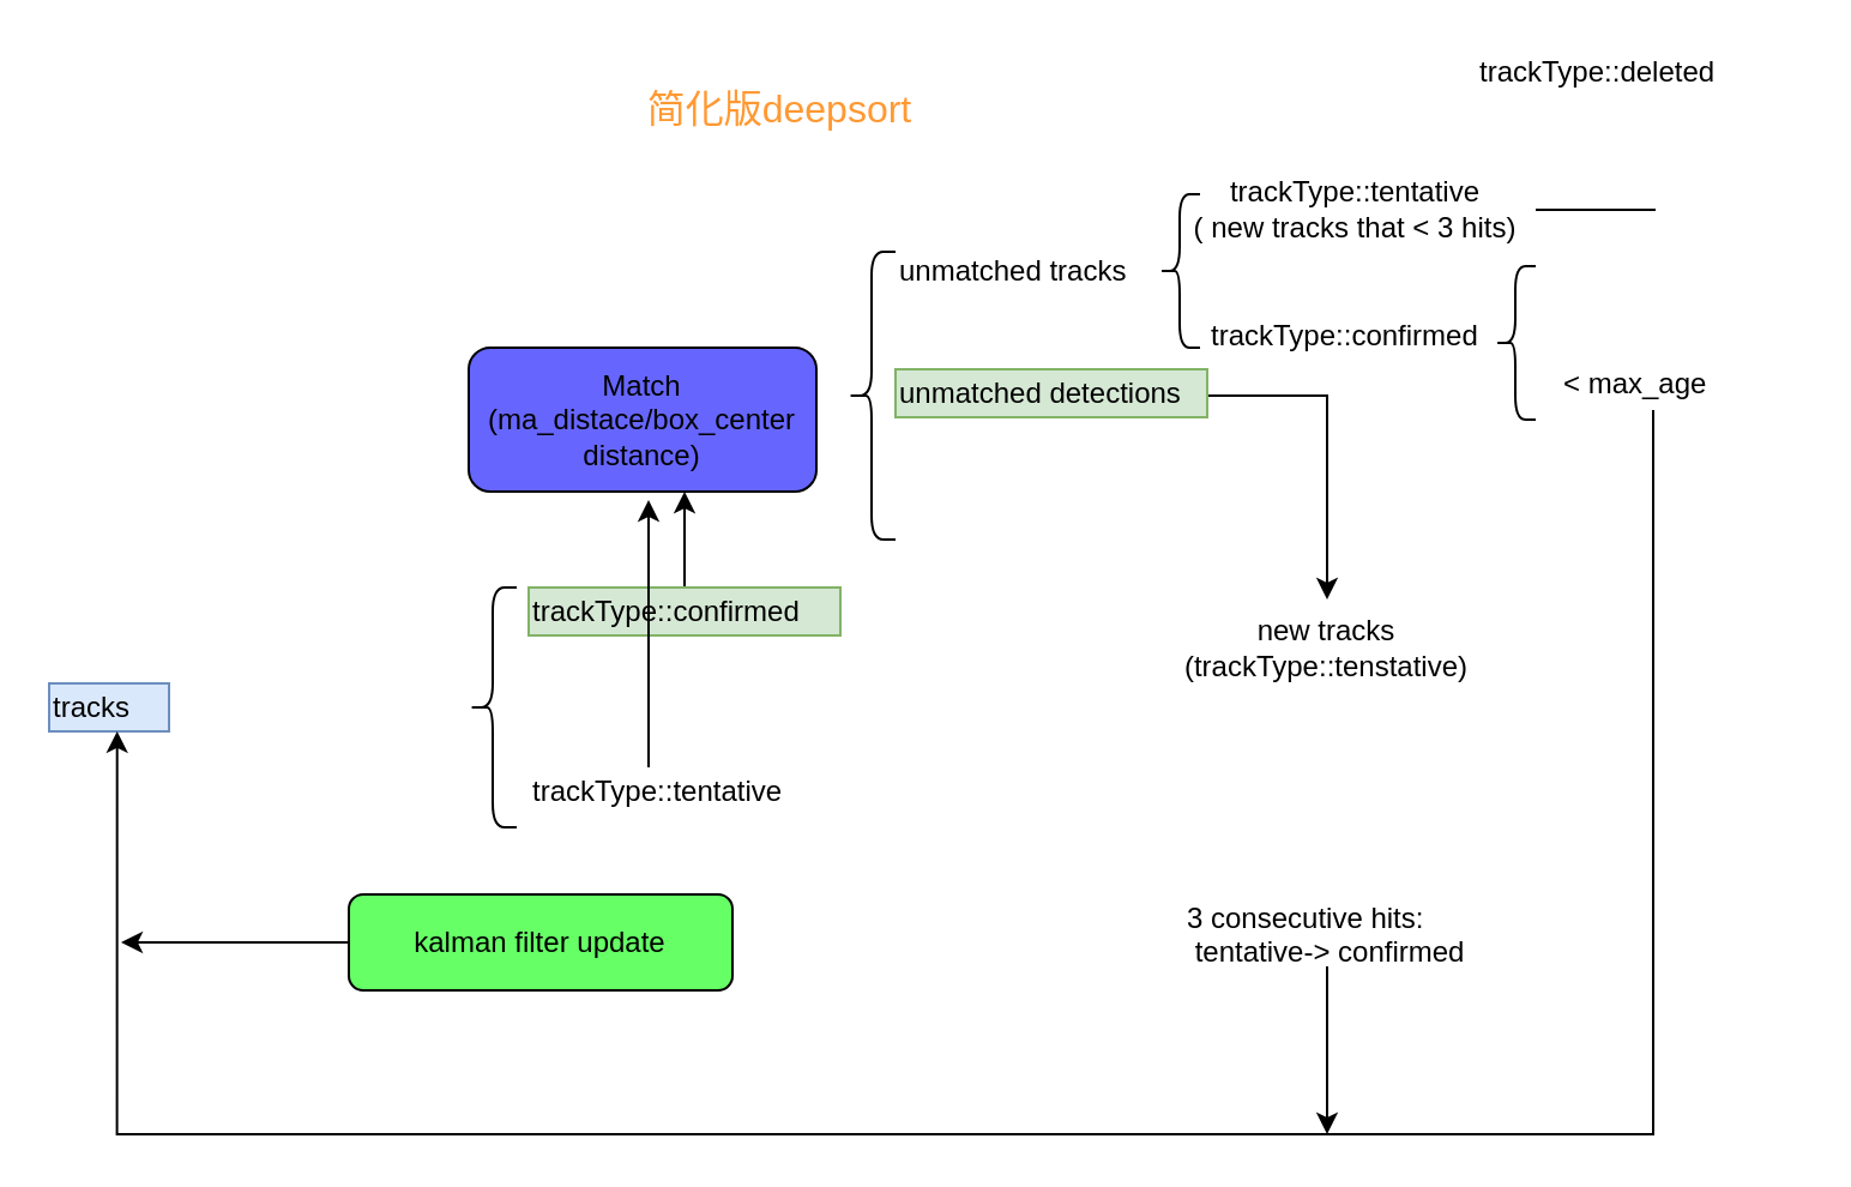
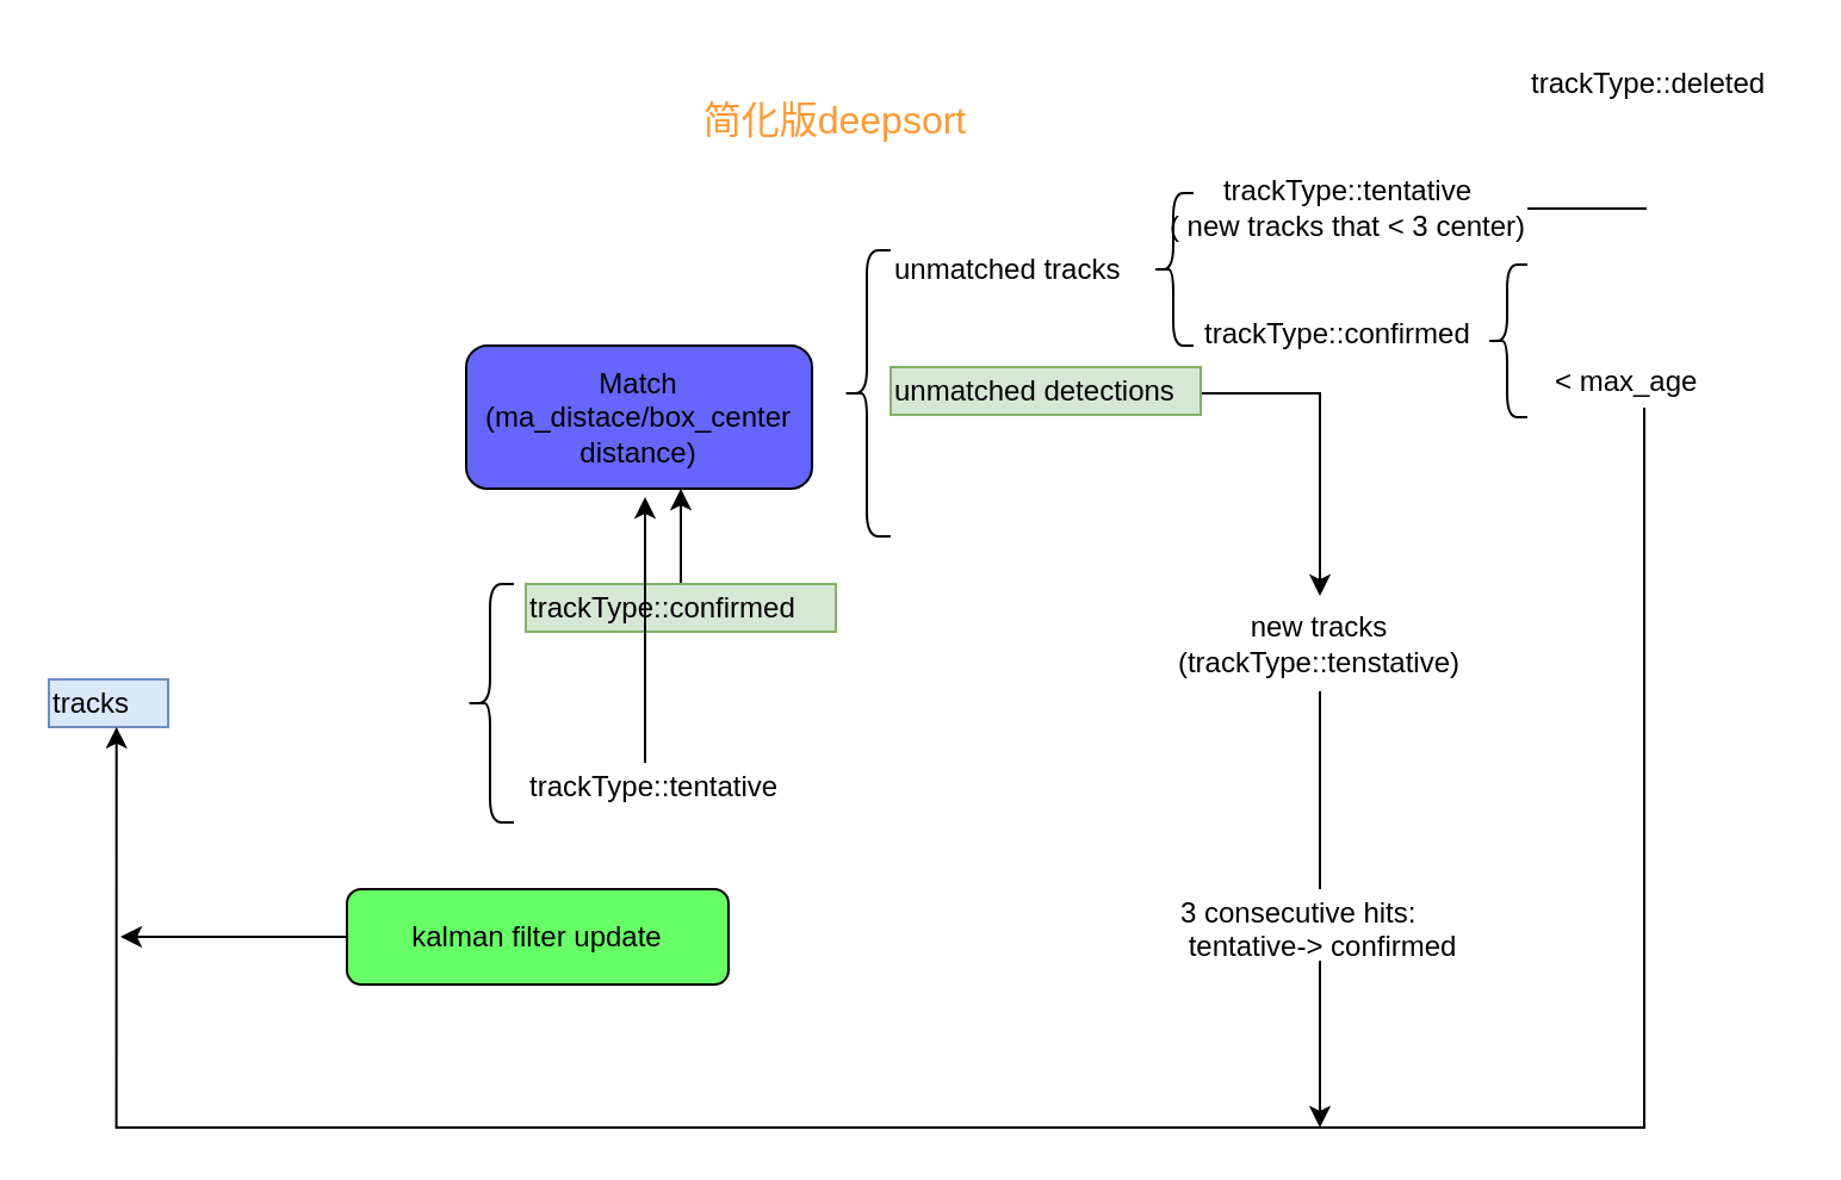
- <mxCell id="19" value="trackType::deleted" style="text;html=1;resizable=0;points=[];autosize=1;align=left;verticalAlign=top;spacingTop=-4;" parent="1" vertex="1"><mxGeometry x="615" y="20" width="110" height="20" as="geometry" /></mxCell>
+ <mxCell id="19" value="trackType::deleted" style="text;html=1;resizable=0;points=[];autosize=1;align=left;verticalAlign=top;spacingTop=-4;" parent="1" vertex="1"><mxGeometry x="640" y="25" width="110" height="20" as="geometry" /></mxCell>
- <mxCell id="2" value="&lt;font style=&quot;font-size: 16px&quot; color=&quot;#ff9933&quot;&gt;简化版deepsort&lt;/font&gt;" style="text;html=1;strokeColor=none;fillColor=none;align=center;verticalAlign=middle;whiteSpace=wrap;rounded=0;" parent="1" vertex="1"><mxGeometry x="225" y="20" width="200" height="50" as="geometry" /></mxCell>
+ <mxCell id="2" value="&lt;font style=&quot;font-size: 16px&quot; color=&quot;#ff9933&quot;&gt;简化版deepsort&lt;/font&gt;" style="text;html=1;strokeColor=none;fillColor=none;align=center;verticalAlign=middle;whiteSpace=wrap;rounded=0;" parent="1" vertex="1"><mxGeometry x="250" y="25" width="200" height="50" as="geometry" /></mxCell>
- <mxCell id="25" value="&lt;span style=&quot;text-align: left ; white-space: nowrap&quot;&gt;trackType::tentative&lt;/span&gt;&lt;br style=&quot;text-align: left ; white-space: nowrap&quot;&gt;&lt;span style=&quot;text-align: left ; white-space: nowrap&quot;&gt;(&amp;nbsp;new tracks that&amp;nbsp;&lt;/span&gt;&lt;span style=&quot;text-align: left ; white-space: nowrap&quot;&gt;&amp;lt; 3 hits)&lt;/span&gt;" style="text;html=1;strokeColor=none;fillColor=none;align=center;verticalAlign=middle;whiteSpace=wrap;rounded=0;" parent="1" vertex="1"><mxGeometry x="490" y="61.5" width="150" height="51" as="geometry" /></mxCell>
+ <mxCell id="25" value="&lt;span style=&quot;text-align: left ; white-space: nowrap&quot;&gt;trackType::tentative&lt;/span&gt;&lt;br style=&quot;text-align: left ; white-space: nowrap&quot;&gt;&lt;span style=&quot;text-align: left ; white-space: nowrap&quot;&gt;(&amp;nbsp;new tracks that&amp;nbsp;&lt;/span&gt;&lt;span style=&quot;text-align: left ; white-space: nowrap&quot;&gt;&amp;lt; 3 center)&lt;/span&gt;" style="text;html=1;strokeColor=none;fillColor=none;align=center;verticalAlign=middle;whiteSpace=wrap;rounded=0;" parent="1" vertex="1"><mxGeometry x="490" y="61.5" width="150" height="51" as="geometry" /></mxCell>
+ <mxCell id="27" style="edgeStyle=orthogonalEdgeStyle;rounded=0;orthogonalLoop=1;jettySize=auto;html=1;endArrow=none;endFill=0;" parent="1" source="21" target="26" edge="1"><mxGeometry relative="1" as="geometry"><mxPoint x="553" y="472.5" as="targetPoint" /><mxPoint x="553" y="289.5" as="sourcePoint" /><Array as="points"><mxPoint x="553" y="358" /><mxPoint x="553" y="358" /></Array></mxGeometry></mxCell>
